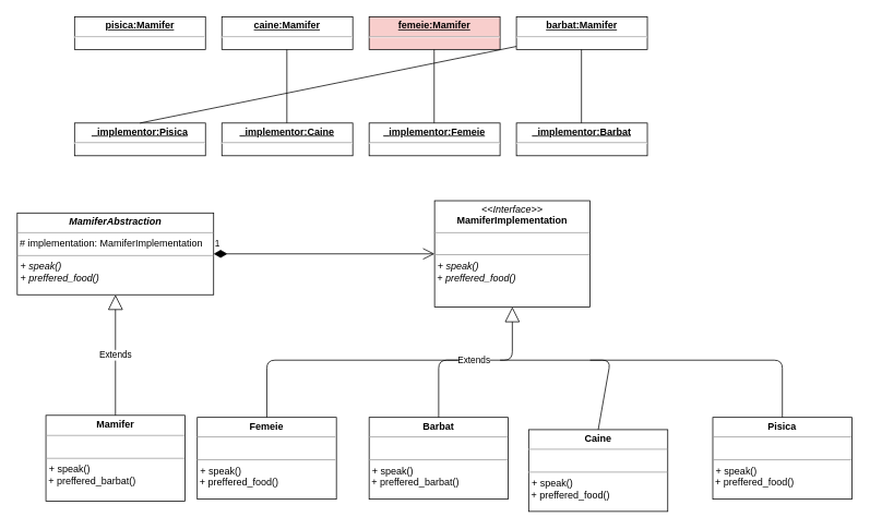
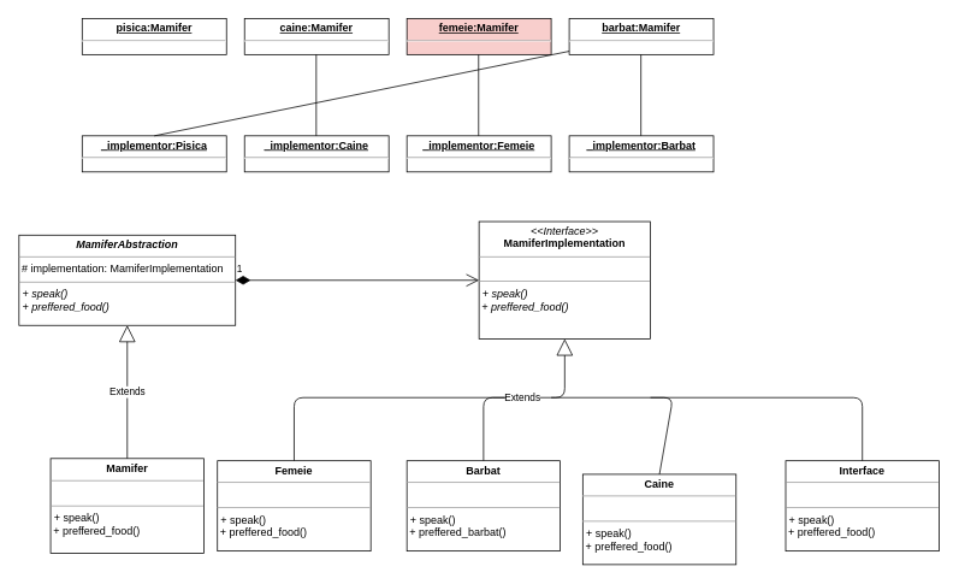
- <mxCell id="3" value="&lt;p style=&quot;margin: 0px ; margin-top: 4px ; text-align: center&quot;&gt;&lt;b&gt;Mamifer&lt;/b&gt;&lt;/p&gt;&lt;hr size=&quot;1&quot;&gt;&lt;div&gt;&lt;br&gt;&lt;/div&gt;&lt;hr size=&quot;1&quot;&gt;&lt;p style=&quot;margin: 0px ; margin-left: 4px&quot;&gt;+ speak()&lt;/p&gt;&amp;nbsp;+ preffered_barbat()" style="verticalAlign=top;align=left;overflow=fill;fontSize=12;fontFamily=Helvetica;html=1;" vertex="1" parent="1"><mxGeometry x="55" y="507.5" width="170" height="105" as="geometry" /></mxCell>
+ <mxCell id="3" value="&lt;p style=&quot;margin: 0px ; margin-top: 4px ; text-align: center&quot;&gt;&lt;b&gt;Mamifer&lt;/b&gt;&lt;/p&gt;&lt;hr size=&quot;1&quot;&gt;&lt;div&gt;&lt;br&gt;&lt;/div&gt;&lt;hr size=&quot;1&quot;&gt;&lt;p style=&quot;margin: 0px ; margin-left: 4px&quot;&gt;+ speak()&lt;/p&gt;&amp;nbsp;+ preffered_food()" style="verticalAlign=top;align=left;overflow=fill;fontSize=12;fontFamily=Helvetica;html=1;" vertex="1" parent="1"><mxGeometry x="55" y="507.5" width="170" height="105" as="geometry" /></mxCell>
- <mxCell id="10" value="&lt;p style=&quot;margin: 0px ; margin-top: 4px ; text-align: center&quot;&gt;&lt;b&gt;Pisica&lt;/b&gt;&lt;/p&gt;&lt;hr size=&quot;1&quot;&gt;&lt;p style=&quot;margin: 0px ; margin-left: 4px&quot;&gt;&lt;br&gt;&lt;/p&gt;&lt;hr size=&quot;1&quot;&gt;&lt;p style=&quot;margin: 0px ; margin-left: 4px&quot;&gt;+ speak()&lt;/p&gt;&amp;nbsp;+ preffered_food()" style="verticalAlign=top;align=left;overflow=fill;fontSize=12;fontFamily=Helvetica;html=1;" vertex="1" parent="1"><mxGeometry x="870" y="510" width="170" height="100" as="geometry" /></mxCell>
+ <mxCell id="10" value="&lt;p style=&quot;margin: 0px ; margin-top: 4px ; text-align: center&quot;&gt;&lt;b&gt;Interface&lt;/b&gt;&lt;/p&gt;&lt;hr size=&quot;1&quot;&gt;&lt;p style=&quot;margin: 0px ; margin-left: 4px&quot;&gt;&lt;br&gt;&lt;/p&gt;&lt;hr size=&quot;1&quot;&gt;&lt;p style=&quot;margin: 0px ; margin-left: 4px&quot;&gt;+ speak()&lt;/p&gt;&amp;nbsp;+ preffered_food()" style="verticalAlign=top;align=left;overflow=fill;fontSize=12;fontFamily=Helvetica;html=1;" vertex="1" parent="1"><mxGeometry x="870" y="510" width="170" height="100" as="geometry" /></mxCell>
